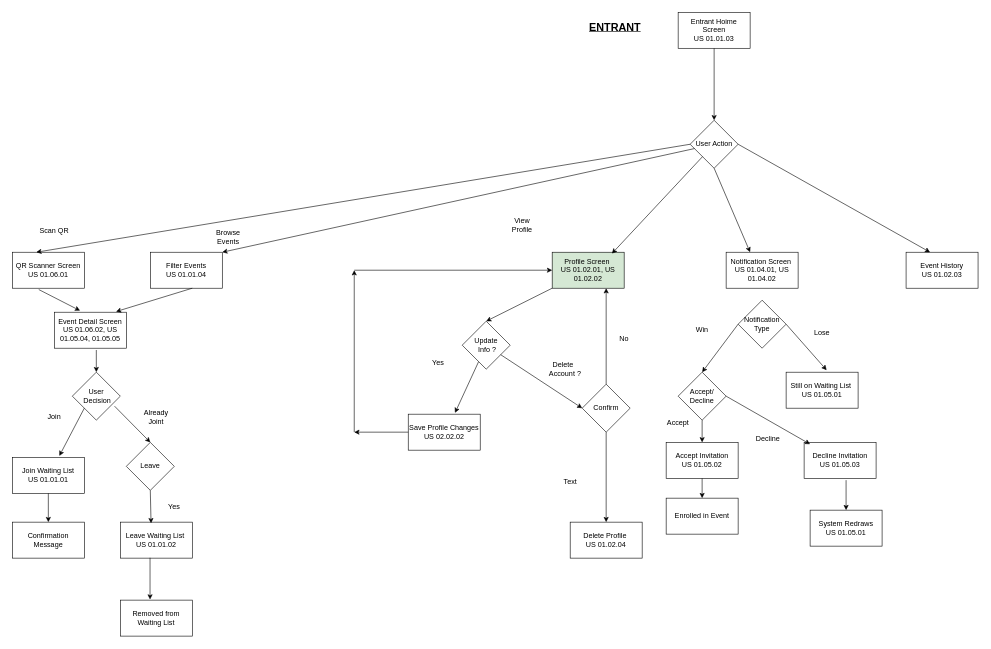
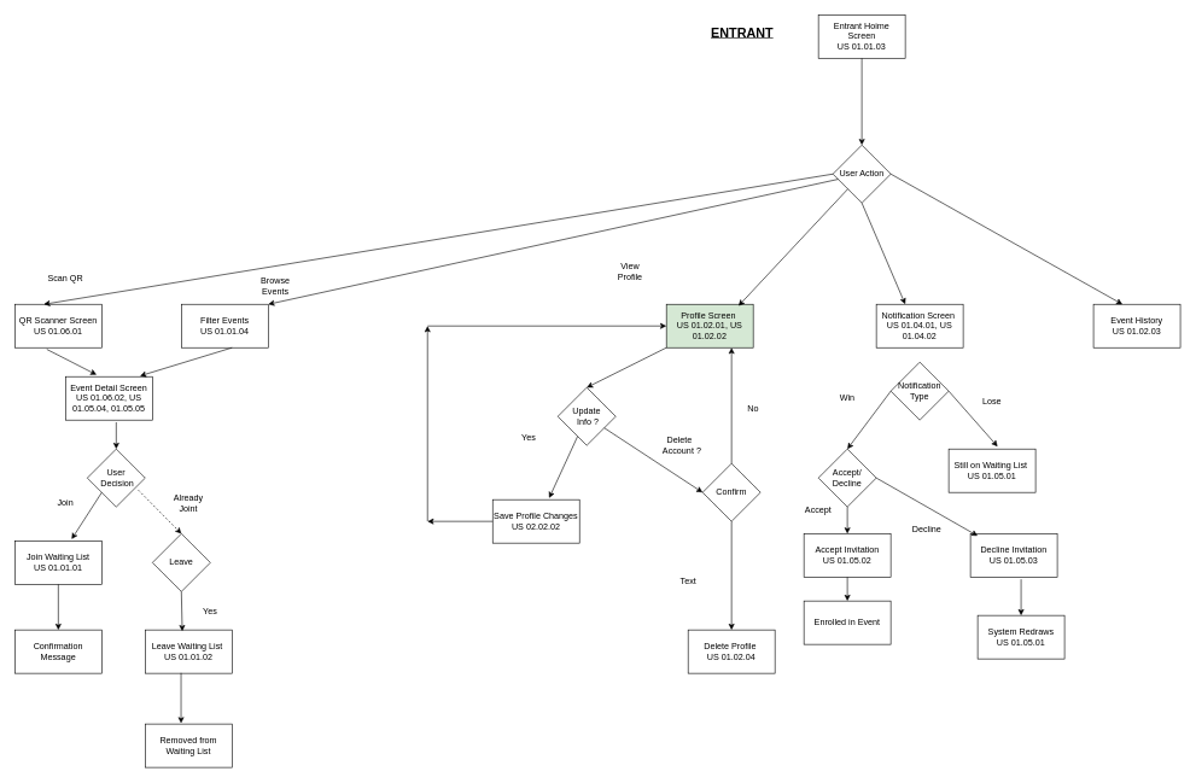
- <mxCell id="22" value="" style="endArrow=classic;html=1;rounded=0;exitX=0.88;exitY=0.708;exitDx=0;exitDy=0;exitPerimeter=0;entryX=0.5;entryY=0;entryDx=0;entryDy=0;" parent="1" source="8" target="10" edge="1"><mxGeometry width="50" height="50" relative="1" as="geometry"><mxPoint x="350" y="710" as="sourcePoint" /><mxPoint x="400" y="660" as="targetPoint" /></mxGeometry></mxCell>
+ <mxCell id="22" value="" style="endArrow=classic;html=1;rounded=0;exitX=0.88;exitY=0.708;exitDx=0;exitDy=0;exitPerimeter=0;entryX=0.5;entryY=0;entryDx=0;entryDy=0;dashed=1;" parent="1" source="8" target="10" edge="1"><mxGeometry width="50" height="50" relative="1" as="geometry"><mxPoint x="350" y="710" as="sourcePoint" /><mxPoint x="400" y="660" as="targetPoint" /></mxGeometry></mxCell>
- <mxCell id="9" value="&lt;div&gt;Join Waiting List&lt;/div&gt;&lt;div&gt;US 01.01.01&lt;/div&gt;" style="rounded=0;whiteSpace=wrap;html=1;" parent="1" vertex="1"><mxGeometry x="20" y="762" width="120" height="60" as="geometry" /></mxCell>
+ <mxCell id="9" value="&lt;div&gt;Join Waiting List&lt;/div&gt;&lt;div&gt;US 01.01.01&lt;/div&gt;" style="rounded=0;whiteSpace=wrap;html=1;" parent="1" vertex="1"><mxGeometry x="20" y="747" width="120" height="60" as="geometry" /></mxCell>
